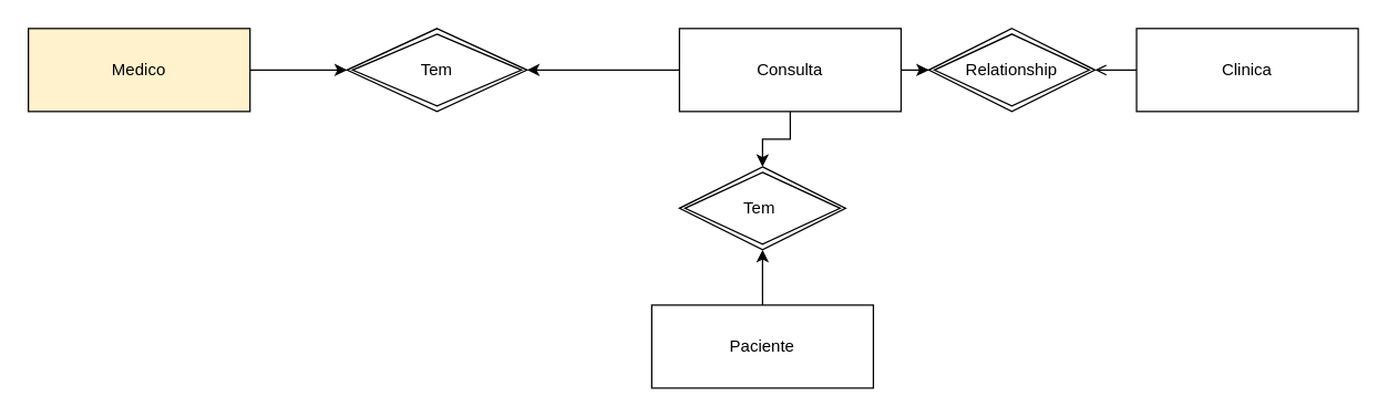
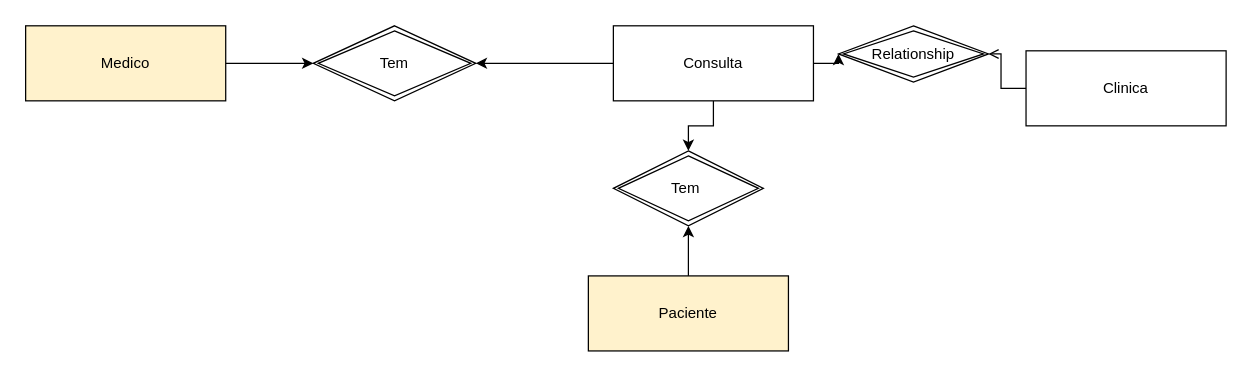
- <mxCell id="14" value="Relationship" style="shape=rhombus;double=1;perimeter=rhombusPerimeter;whiteSpace=wrap;html=1;align=center;" parent="1" vertex="1"><mxGeometry x="670" y="20" width="120" height="60" as="geometry" /></mxCell>
+ <mxCell id="14" value="Relationship" style="shape=rhombus;double=1;perimeter=rhombusPerimeter;whiteSpace=wrap;html=1;align=center;" parent="1" vertex="1"><mxGeometry x="670" y="20" width="120" height="45" as="geometry" /></mxCell>
- <mxCell id="11" value="Clinica" style="rounded=0;whiteSpace=wrap;html=1;" parent="1" vertex="1"><mxGeometry x="820" y="20" width="160" height="60" as="geometry" /></mxCell>
+ <mxCell id="11" value="Clinica" style="rounded=0;whiteSpace=wrap;html=1;" parent="1" vertex="1"><mxGeometry x="820" y="40" width="160" height="60" as="geometry" /></mxCell>
- <mxCell id="5" value="Paciente" style="rounded=0;whiteSpace=wrap;html=1;" parent="1" vertex="1"><mxGeometry x="470" y="220" width="160" height="60" as="geometry" /></mxCell>
+ <mxCell id="5" value="Paciente" style="rounded=0;whiteSpace=wrap;html=1;fillColor=#fff2cc;" parent="1" vertex="1"><mxGeometry x="470" y="220" width="160" height="60" as="geometry" /></mxCell>
